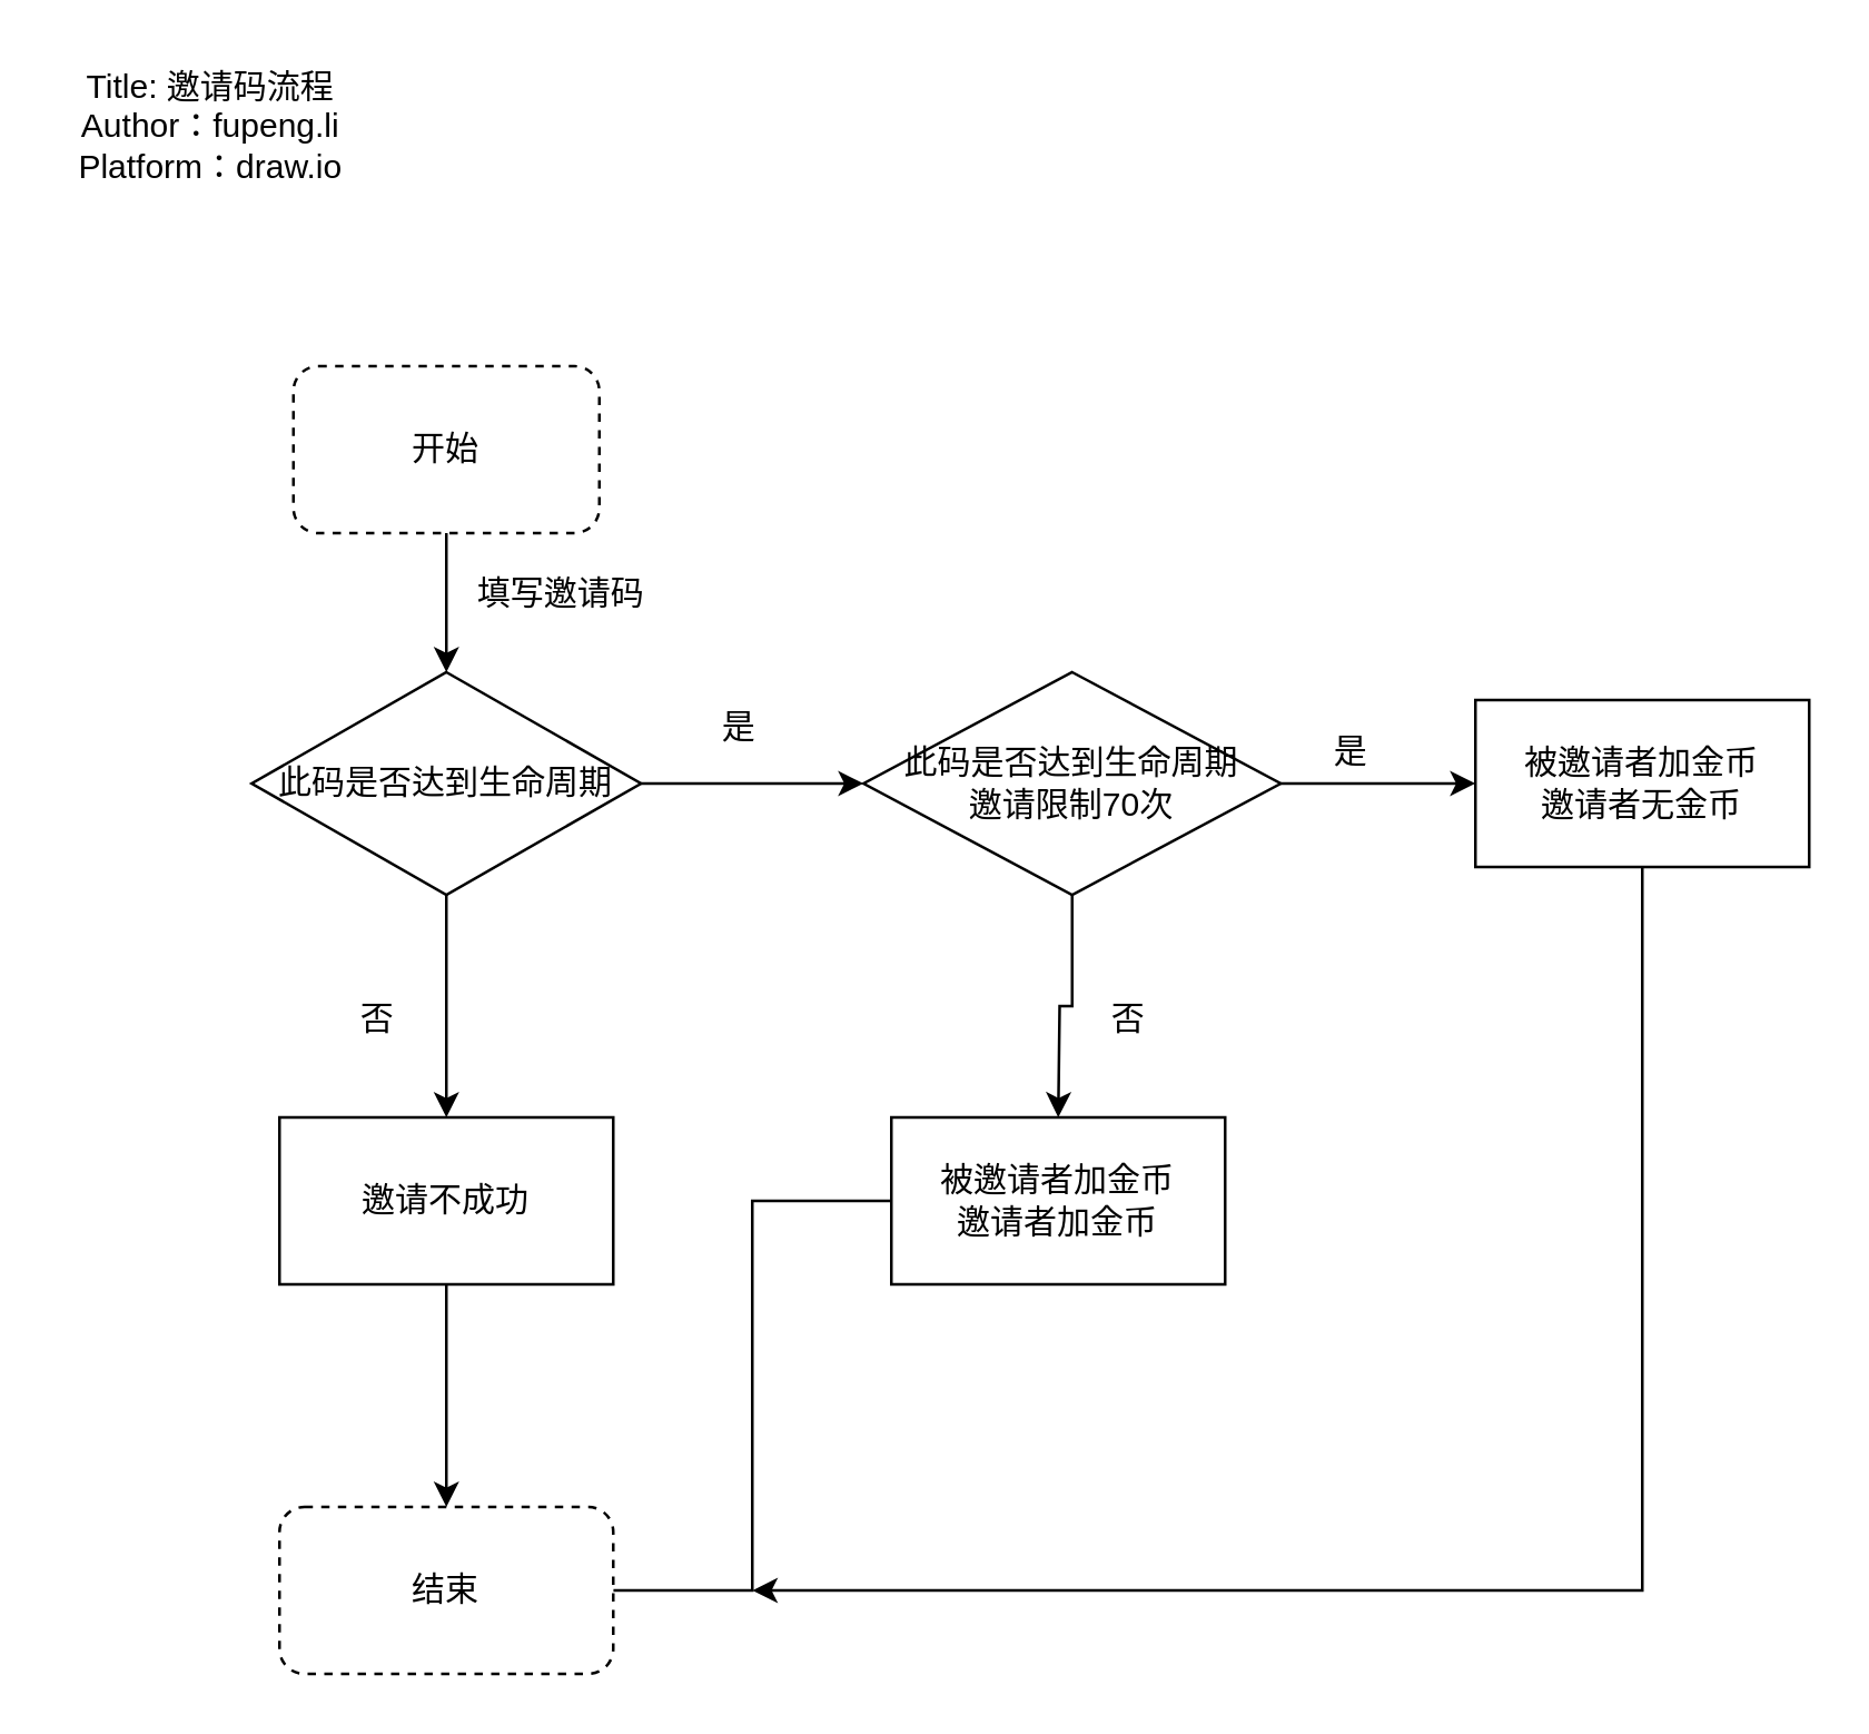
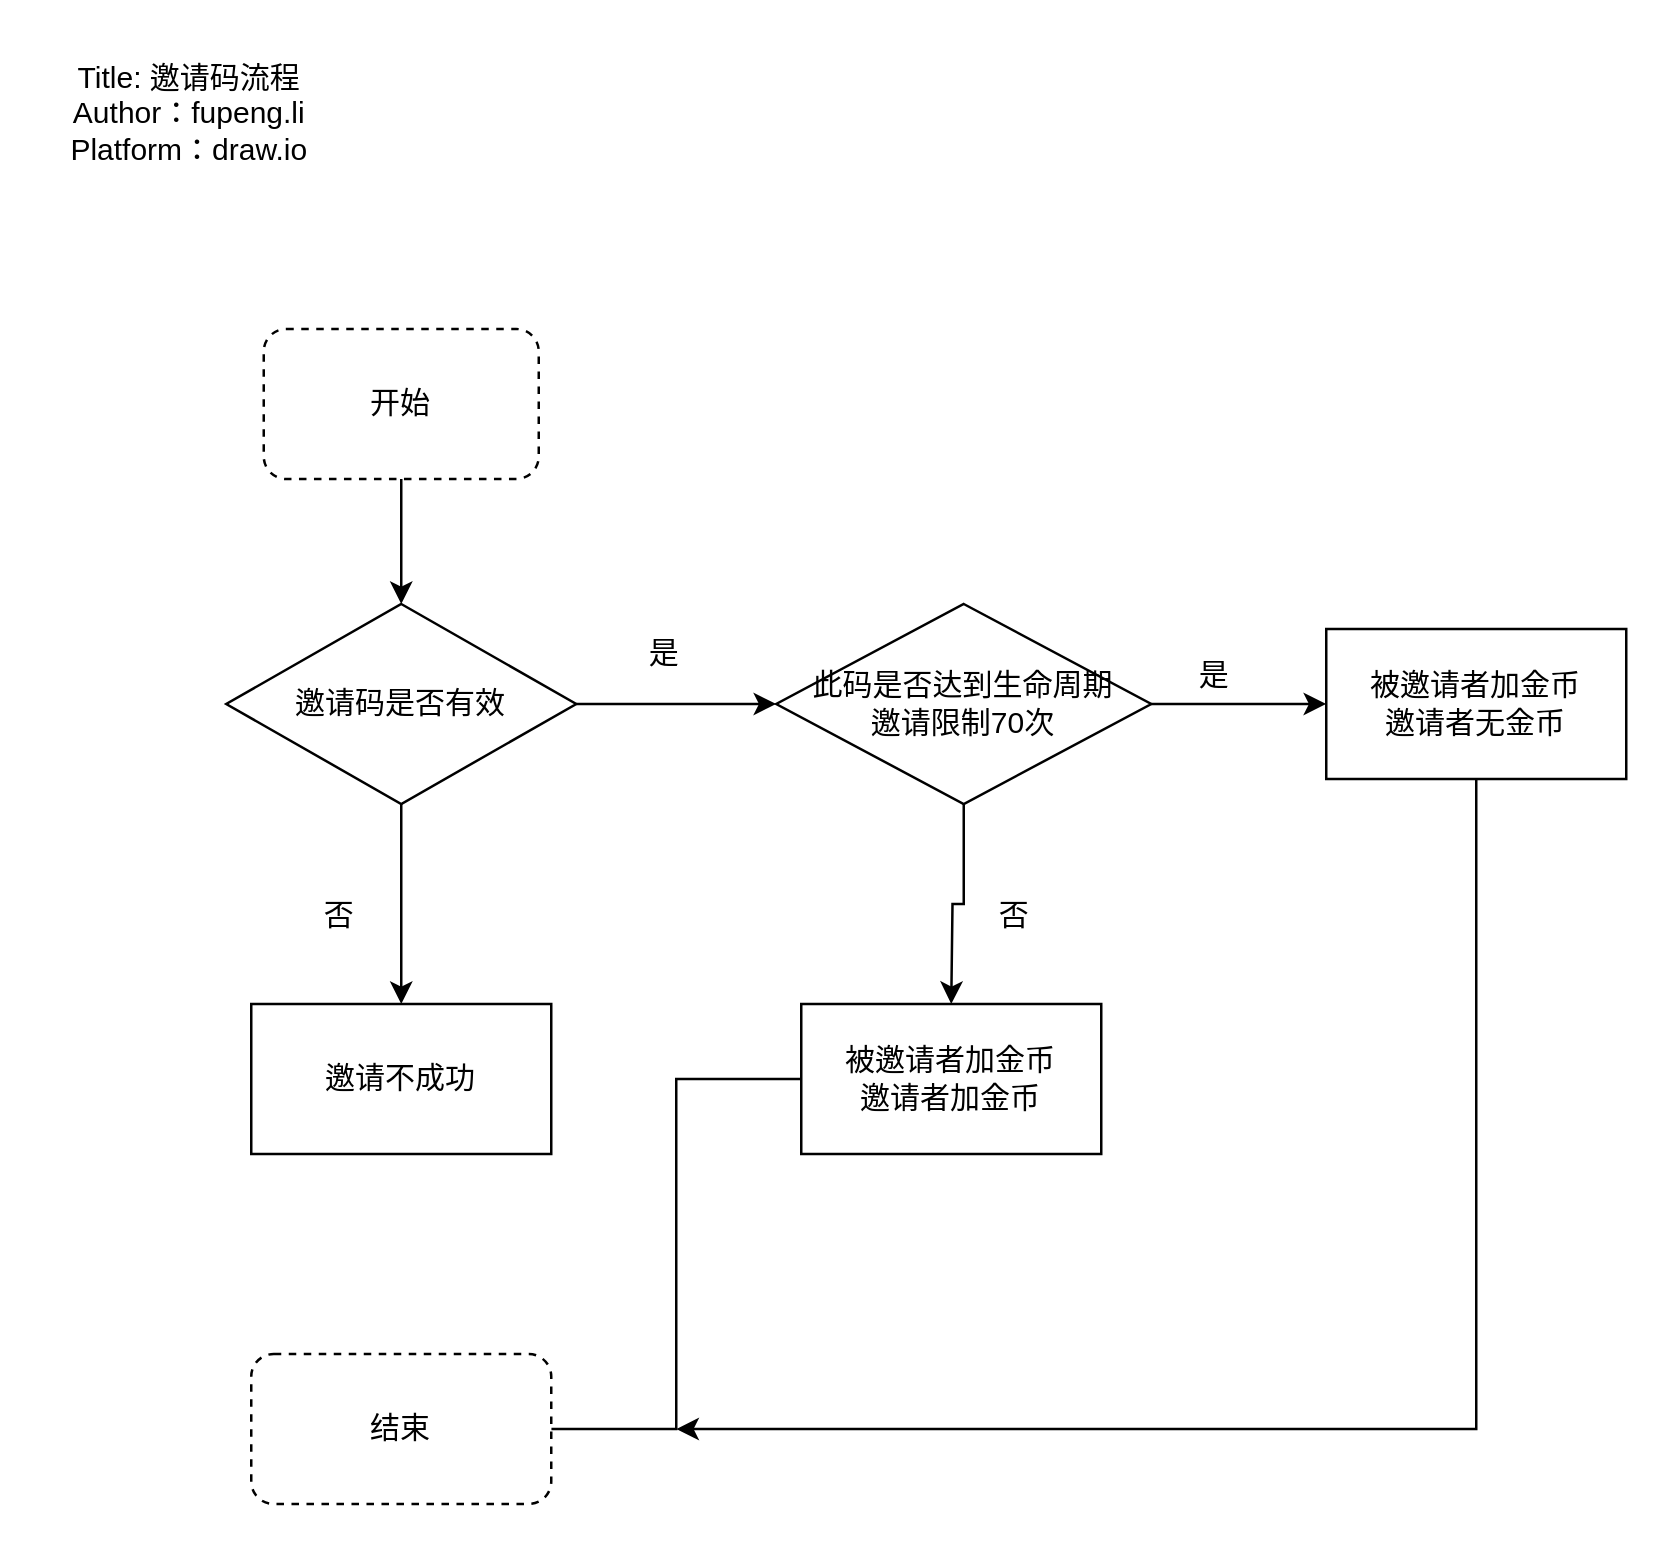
- <mxCell id="4" value="填写邀请码" style="text;html=1;align=center;verticalAlign=middle;resizable=0;points=[];;autosize=1;" parent="1" vertex="1"><mxGeometry x="161" y="203" width="80" height="20" as="geometry" /></mxCell>
- <mxCell id="7" value="此码是否达到生命周期" style="rhombus;whiteSpace=wrap;html=1;" parent="1" vertex="1"><mxGeometry x="90" y="241" width="140" height="80" as="geometry" /></mxCell>
+ <mxCell id="7" value="邀请码是否有效" style="rhombus;whiteSpace=wrap;html=1;" parent="1" vertex="1"><mxGeometry x="90" y="241" width="140" height="80" as="geometry" /></mxCell>
- <mxCell id="16" value="" style="edgeStyle=orthogonalEdgeStyle;rounded=0;orthogonalLoop=1;jettySize=auto;html=1;" parent="1" source="17" target="21" edge="1"><mxGeometry relative="1" as="geometry" /></mxCell>
